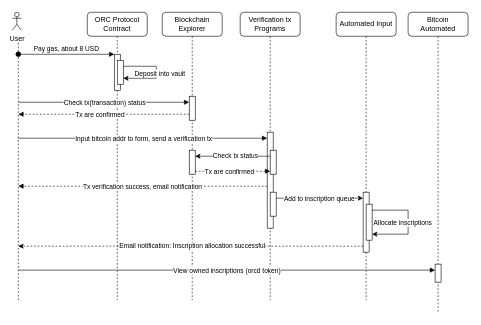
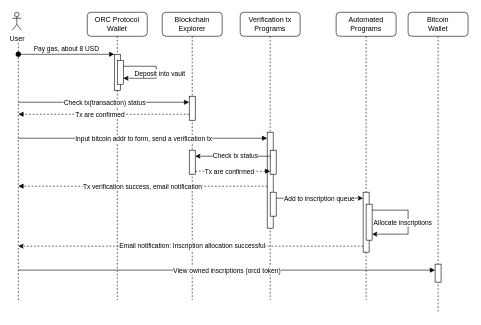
- <mxCell id="2" value="ORC Protocol&lt;br&gt;Contract" style="shape=umlLifeline;perimeter=lifelinePerimeter;whiteSpace=wrap;html=1;container=0;dropTarget=0;collapsible=0;recursiveResize=0;outlineConnect=0;portConstraint=eastwest;newEdgeStyle={&quot;edgeStyle&quot;:&quot;elbowEdgeStyle&quot;,&quot;elbow&quot;:&quot;vertical&quot;,&quot;curved&quot;:0,&quot;rounded&quot;:0};rounded=1;" parent="1" vertex="1"><mxGeometry x="145" y="20" width="100" height="480" as="geometry" /></mxCell>
+ <mxCell id="2" value="ORC Protocol&lt;br&gt;Wallet" style="shape=umlLifeline;perimeter=lifelinePerimeter;whiteSpace=wrap;html=1;container=0;dropTarget=0;collapsible=0;recursiveResize=0;outlineConnect=0;portConstraint=eastwest;newEdgeStyle={&quot;edgeStyle&quot;:&quot;elbowEdgeStyle&quot;,&quot;elbow&quot;:&quot;vertical&quot;,&quot;curved&quot;:0,&quot;rounded&quot;:0};rounded=1;" parent="1" vertex="1"><mxGeometry x="145" y="20" width="100" height="480" as="geometry" /></mxCell>
- <mxCell id="13" value="Automated Input" style="shape=umlLifeline;perimeter=lifelinePerimeter;whiteSpace=wrap;html=1;container=0;dropTarget=0;collapsible=0;recursiveResize=0;outlineConnect=0;portConstraint=eastwest;newEdgeStyle={&quot;edgeStyle&quot;:&quot;elbowEdgeStyle&quot;,&quot;elbow&quot;:&quot;vertical&quot;,&quot;curved&quot;:0,&quot;rounded&quot;:0};rounded=1;" parent="1" vertex="1"><mxGeometry x="560" y="20" width="100" height="480" as="geometry" /></mxCell>
+ <mxCell id="13" value="Automated Programs" style="shape=umlLifeline;perimeter=lifelinePerimeter;whiteSpace=wrap;html=1;container=0;dropTarget=0;collapsible=0;recursiveResize=0;outlineConnect=0;portConstraint=eastwest;newEdgeStyle={&quot;edgeStyle&quot;:&quot;elbowEdgeStyle&quot;,&quot;elbow&quot;:&quot;vertical&quot;,&quot;curved&quot;:0,&quot;rounded&quot;:0};rounded=1;" parent="1" vertex="1"><mxGeometry x="560" y="20" width="100" height="480" as="geometry" /></mxCell>
- <mxCell id="38" value="Bitcoin&lt;br&gt;Automated" style="shape=umlLifeline;perimeter=lifelinePerimeter;whiteSpace=wrap;html=1;container=0;dropTarget=0;collapsible=0;recursiveResize=0;outlineConnect=0;portConstraint=eastwest;newEdgeStyle={&quot;edgeStyle&quot;:&quot;elbowEdgeStyle&quot;,&quot;elbow&quot;:&quot;vertical&quot;,&quot;curved&quot;:0,&quot;rounded&quot;:0};rounded=1;" parent="1" vertex="1"><mxGeometry x="680" y="20" width="100" height="500" as="geometry" /></mxCell>
+ <mxCell id="38" value="Bitcoin&lt;br&gt;Wallet" style="shape=umlLifeline;perimeter=lifelinePerimeter;whiteSpace=wrap;html=1;container=0;dropTarget=0;collapsible=0;recursiveResize=0;outlineConnect=0;portConstraint=eastwest;newEdgeStyle={&quot;edgeStyle&quot;:&quot;elbowEdgeStyle&quot;,&quot;elbow&quot;:&quot;vertical&quot;,&quot;curved&quot;:0,&quot;rounded&quot;:0};rounded=1;" parent="1" vertex="1"><mxGeometry x="680" y="20" width="100" height="500" as="geometry" /></mxCell>
